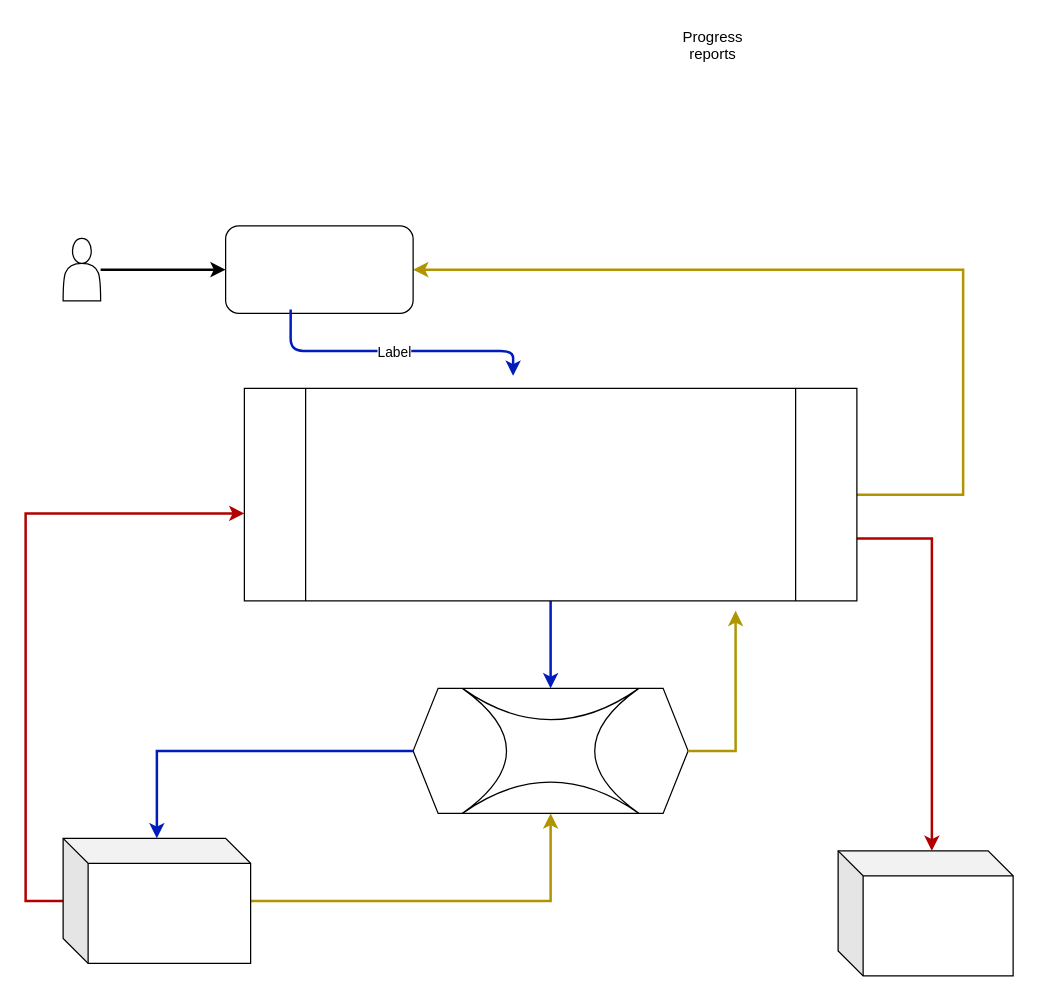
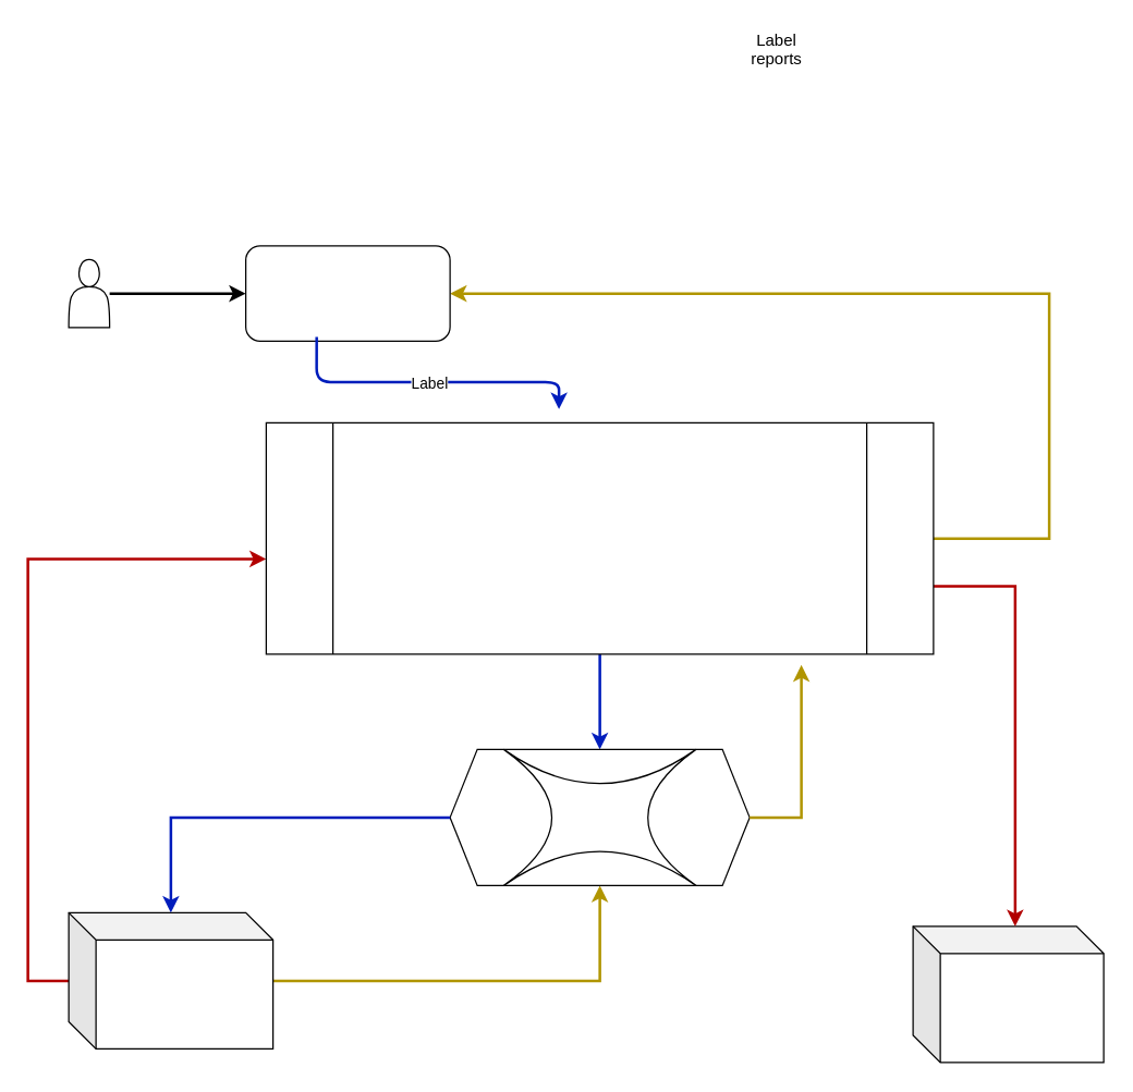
- <mxCell id="2" value="Progress&#10;reports" style="text;spacingTop=-5;align=center" parent="1" vertex="1"><mxGeometry x="555" y="20" width="30" height="20" as="geometry" /></mxCell>
+ <mxCell id="2" value="Label&#10;reports" style="text;spacingTop=-5;align=center" parent="1" vertex="1"><mxGeometry x="555" y="20" width="30" height="20" as="geometry" /></mxCell>
